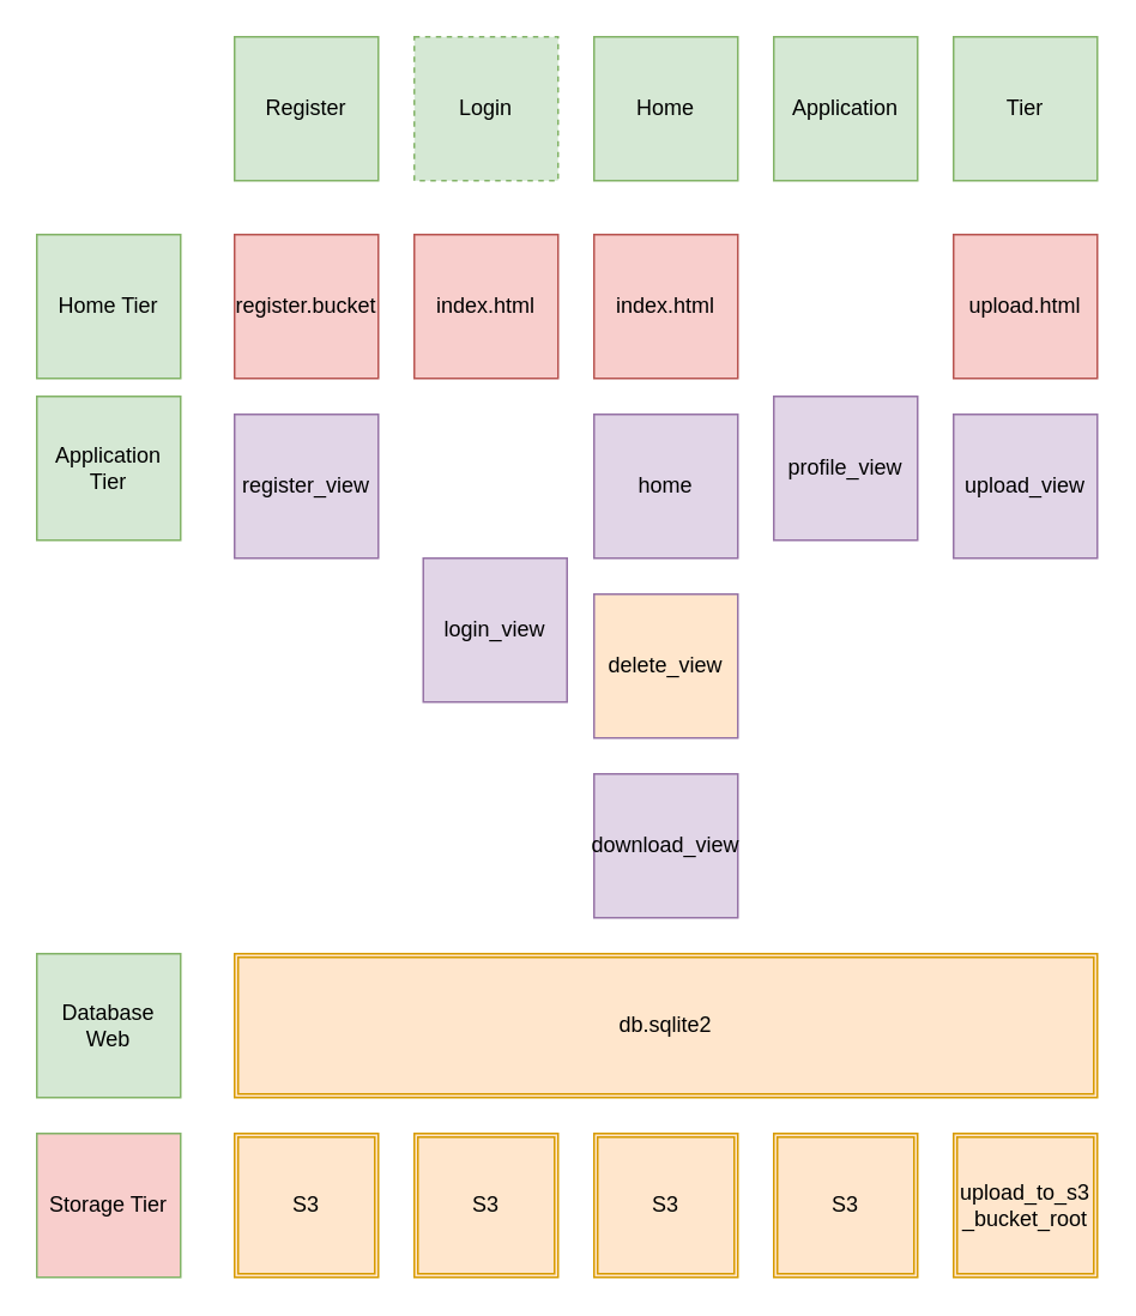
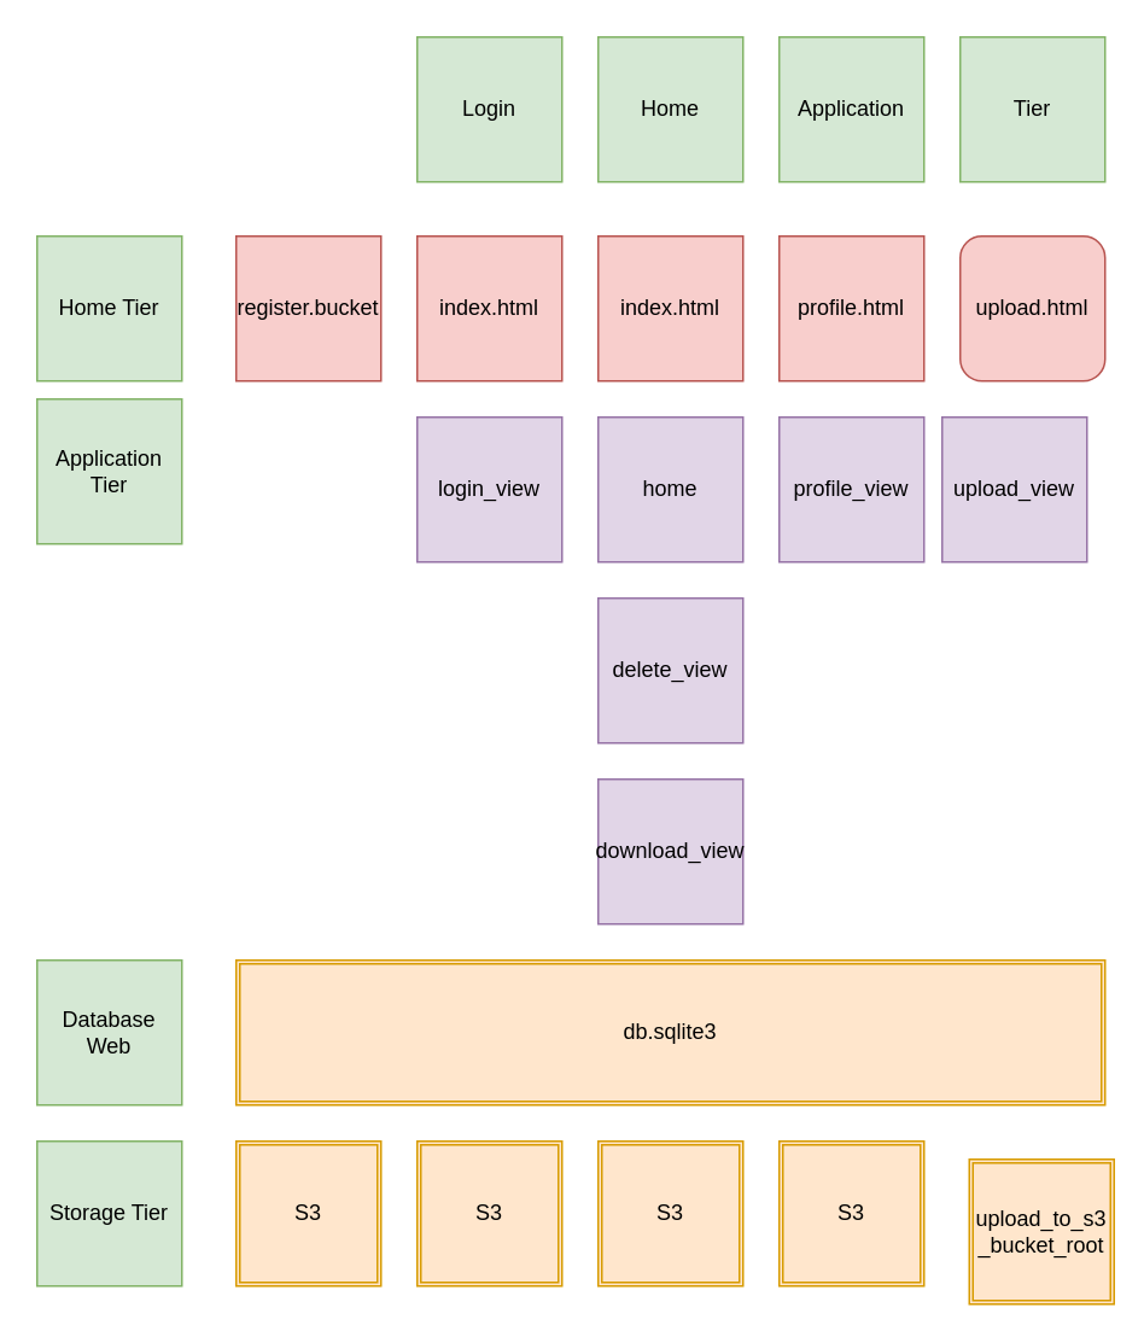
- <mxCell id="2" value="Register" style="whiteSpace=wrap;html=1;aspect=fixed;fillColor=#d5e8d4;strokeColor=#82b366;" vertex="1" parent="1"><mxGeometry x="130" y="20" width="80" height="80" as="geometry" /></mxCell>
- <mxCell id="3" value="Login" style="whiteSpace=wrap;html=1;aspect=fixed;fillColor=#d5e8d4;strokeColor=#82b366;dashed=1;" vertex="1" parent="1"><mxGeometry x="230" y="20" width="80" height="80" as="geometry" /></mxCell>
+ <mxCell id="3" value="Login" style="whiteSpace=wrap;html=1;aspect=fixed;fillColor=#d5e8d4;strokeColor=#82b366;" vertex="1" parent="1"><mxGeometry x="230" y="20" width="80" height="80" as="geometry" /></mxCell>
+ <mxCell id="10" value="profile.html" style="whiteSpace=wrap;html=1;aspect=fixed;fillColor=#f8cecc;strokeColor=#b85450;" vertex="1" parent="1"><mxGeometry x="430" y="130" width="80" height="80" as="geometry" /></mxCell>
- <mxCell id="15" value="upload.html" style="whiteSpace=wrap;html=1;aspect=fixed;fillColor=#f8cecc;strokeColor=#b85450;" vertex="1" parent="1"><mxGeometry x="530" y="130" width="80" height="80" as="geometry" /></mxCell>
+ <mxCell id="15" value="upload.html" style="whiteSpace=wrap;html=1;aspect=fixed;fillColor=#f8cecc;strokeColor=#b85450;rounded=1;" vertex="1" parent="1"><mxGeometry x="530" y="130" width="80" height="80" as="geometry" /></mxCell>
- <mxCell id="18" value="profile_view" style="whiteSpace=wrap;html=1;aspect=fixed;fillColor=#e1d5e7;strokeColor=#9673a6;" vertex="1" parent="1"><mxGeometry x="430" y="220" width="80" height="80" as="geometry" /></mxCell>
+ <mxCell id="18" value="profile_view" style="whiteSpace=wrap;html=1;aspect=fixed;fillColor=#e1d5e7;strokeColor=#9673a6;" vertex="1" parent="1"><mxGeometry x="430" y="230" width="80" height="80" as="geometry" /></mxCell>
- <mxCell id="16" value="register_view" style="whiteSpace=wrap;html=1;aspect=fixed;fillColor=#e1d5e7;strokeColor=#9673a6;" vertex="1" parent="1"><mxGeometry x="130" y="230" width="80" height="80" as="geometry" /></mxCell>
- <mxCell id="20" value="upload_view" style="whiteSpace=wrap;html=1;aspect=fixed;fillColor=#e1d5e7;strokeColor=#9673a6;" vertex="1" parent="1"><mxGeometry x="530" y="230" width="80" height="80" as="geometry" /></mxCell>
+ <mxCell id="20" value="upload_view" style="whiteSpace=wrap;html=1;aspect=fixed;fillColor=#e1d5e7;strokeColor=#9673a6;" vertex="1" parent="1"><mxGeometry x="520" y="230" width="80" height="80" as="geometry" /></mxCell>
- <mxCell id="17" value="login_view" style="whiteSpace=wrap;html=1;aspect=fixed;fillColor=#e1d5e7;strokeColor=#9673a6;" vertex="1" parent="1"><mxGeometry x="235" y="310" width="80" height="80" as="geometry" /></mxCell>
+ <mxCell id="17" value="login_view" style="whiteSpace=wrap;html=1;aspect=fixed;fillColor=#e1d5e7;strokeColor=#9673a6;" vertex="1" parent="1"><mxGeometry x="230" y="230" width="80" height="80" as="geometry" /></mxCell>
- <mxCell id="27" value="delete_view" style="whiteSpace=wrap;html=1;aspect=fixed;fillColor=#ffe6cc;strokeColor=#9673a6;" vertex="1" parent="1"><mxGeometry x="330" y="330" width="80" height="80" as="geometry" /></mxCell>
+ <mxCell id="27" value="delete_view" style="whiteSpace=wrap;html=1;aspect=fixed;fillColor=#e1d5e7;strokeColor=#9673a6;" vertex="1" parent="1"><mxGeometry x="330" y="330" width="80" height="80" as="geometry" /></mxCell>
- <mxCell id="21" value="db.sqlite2" style="shape=ext;double=1;whiteSpace=wrap;html=1;fillColor=#ffe6cc;strokeColor=#d79b00;" vertex="1" parent="1"><mxGeometry x="130" y="530" width="480" height="80" as="geometry" /></mxCell>
+ <mxCell id="21" value="db.sqlite3" style="shape=ext;double=1;whiteSpace=wrap;html=1;fillColor=#ffe6cc;strokeColor=#d79b00;" vertex="1" parent="1"><mxGeometry x="130" y="530" width="480" height="80" as="geometry" /></mxCell>
- <mxCell id="12" value="Storage Tier" style="whiteSpace=wrap;html=1;aspect=fixed;fillColor=#f8cecc;strokeColor=#82b366;" vertex="1" parent="1"><mxGeometry x="20" y="630" width="80" height="80" as="geometry" /></mxCell>
+ <mxCell id="12" value="Storage Tier" style="whiteSpace=wrap;html=1;aspect=fixed;fillColor=#d5e8d4;strokeColor=#82b366;" vertex="1" parent="1"><mxGeometry x="20" y="630" width="80" height="80" as="geometry" /></mxCell>
- <mxCell id="26" value="upload_to_s3&lt;br&gt;_bucket_root" style="shape=ext;double=1;fillColor=#ffe6cc;strokeColor=#d79b00;html=1;whiteSpace=wrap;" vertex="1" parent="1"><mxGeometry x="530" y="630" width="80" height="80" as="geometry" /></mxCell>
+ <mxCell id="26" value="upload_to_s3&lt;br&gt;_bucket_root" style="shape=ext;double=1;fillColor=#ffe6cc;strokeColor=#d79b00;html=1;whiteSpace=wrap;" vertex="1" parent="1"><mxGeometry x="535" y="640" width="80" height="80" as="geometry" /></mxCell>
